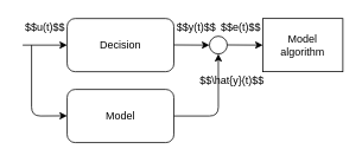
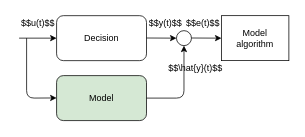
- <mxCell id="7" value="Model" style="rounded=1;whiteSpace=wrap;html=1;" parent="1" vertex="1"><mxGeometry x="75" y="100" width="120" height="60" as="geometry" /></mxCell>
+ <mxCell id="7" value="Model" style="rounded=1;whiteSpace=wrap;html=1;fillColor=#d5e8d4;" parent="1" vertex="1"><mxGeometry x="75" y="100" width="120" height="60" as="geometry" /></mxCell>
